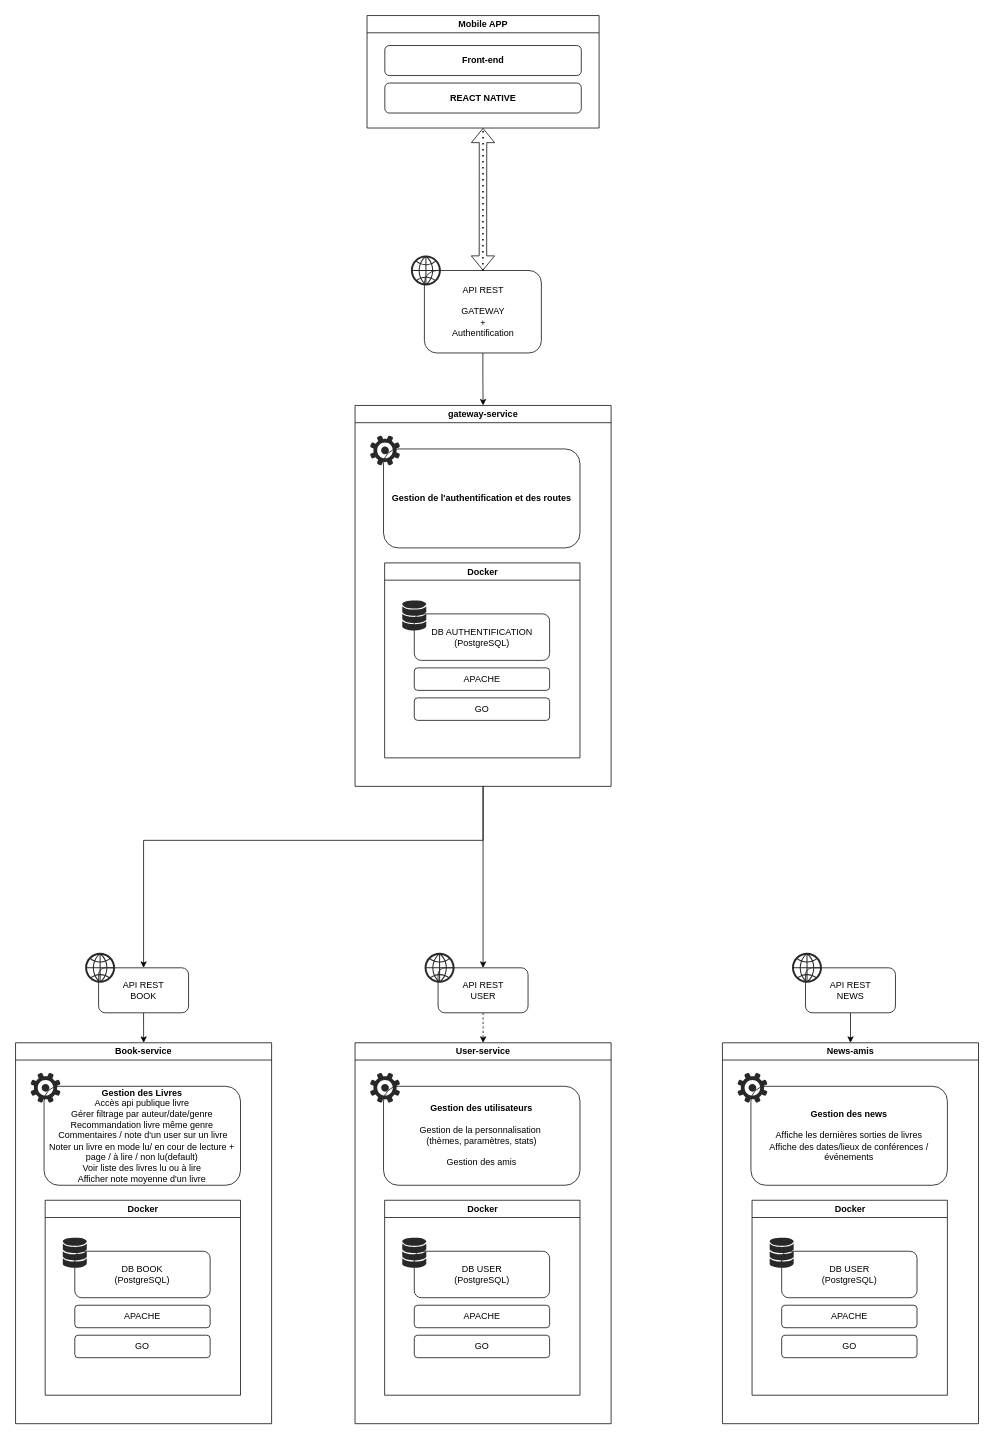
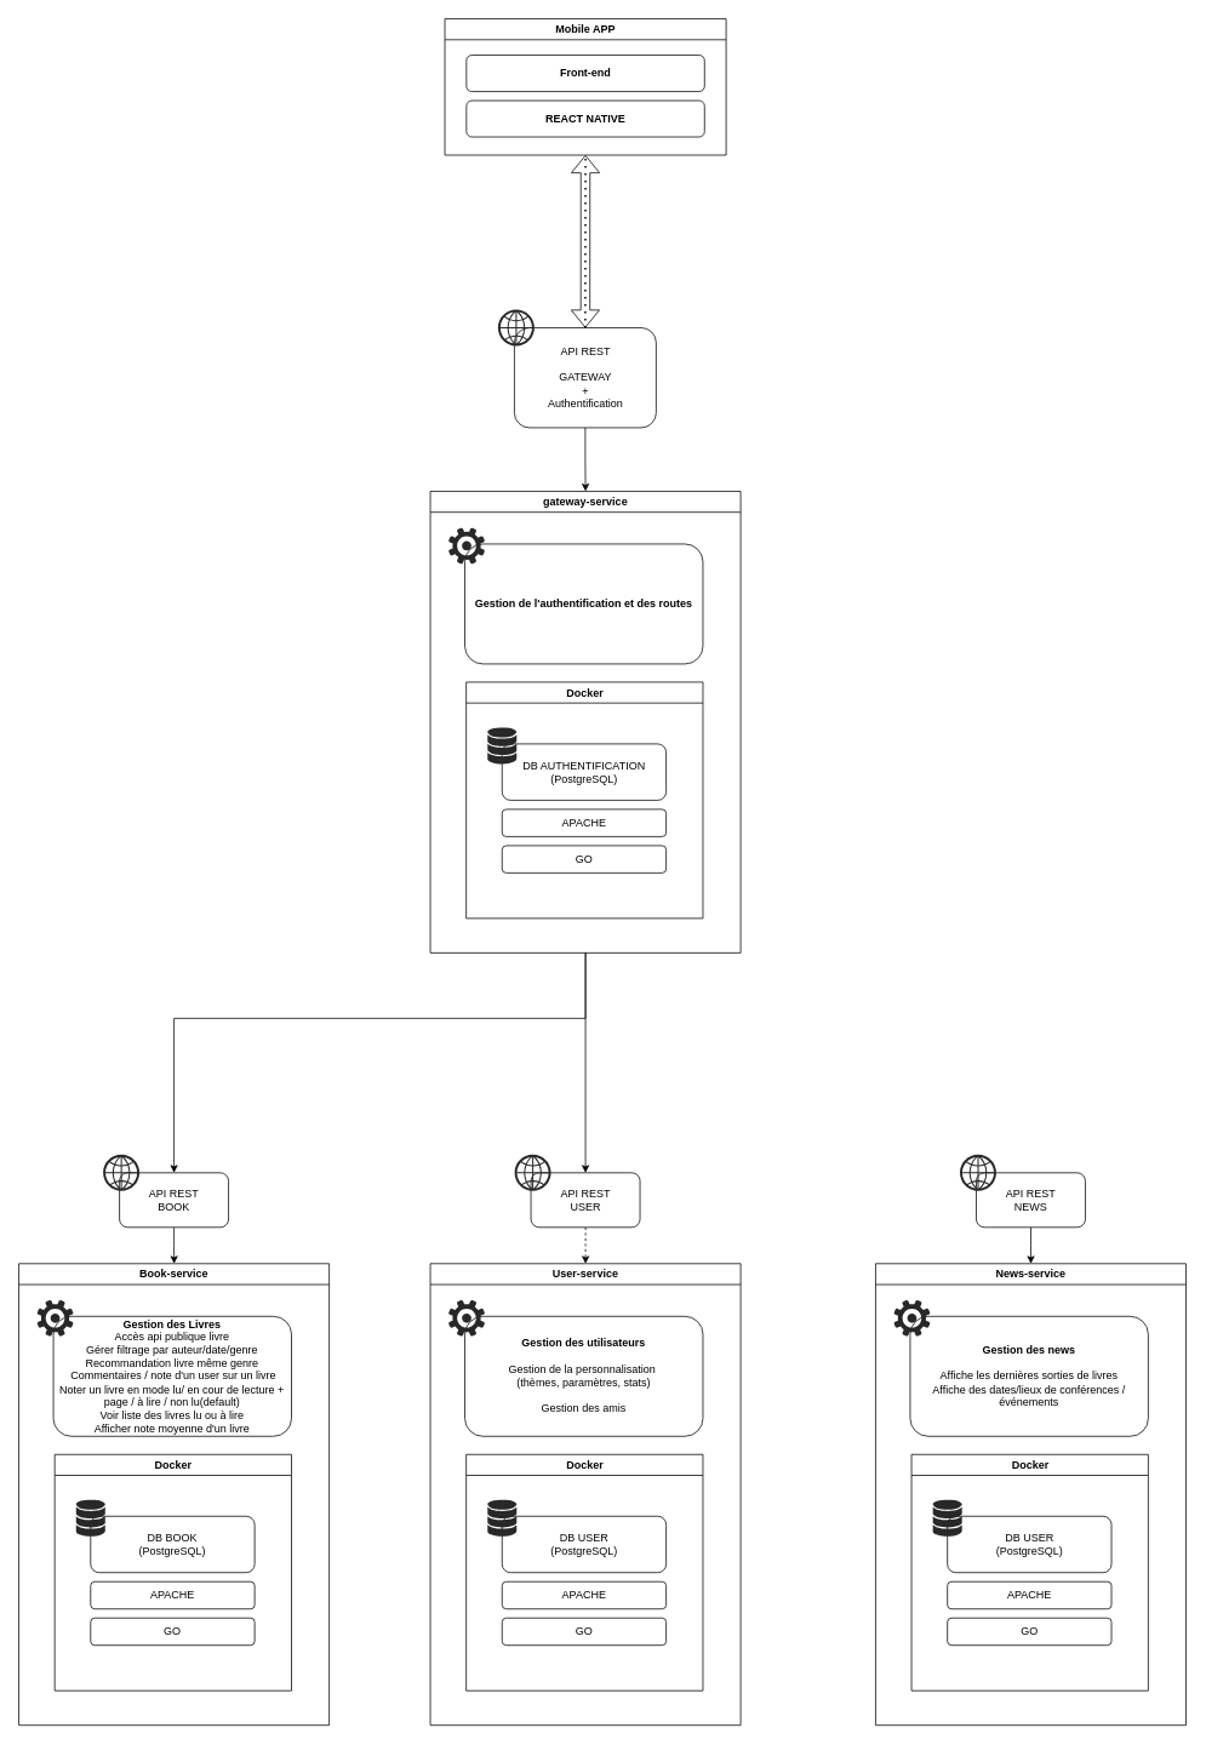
- <mxCell id="25" value="News-amis" style="swimlane;whiteSpace=wrap;html=1;startSize=23;" vertex="1" parent="1"><mxGeometry x="963" y="1390" width="341.5" height="508" as="geometry" /></mxCell>
+ <mxCell id="25" value="News-service" style="swimlane;whiteSpace=wrap;html=1;startSize=23;" vertex="1" parent="1"><mxGeometry x="963" y="1390" width="341.5" height="508" as="geometry" /></mxCell>
